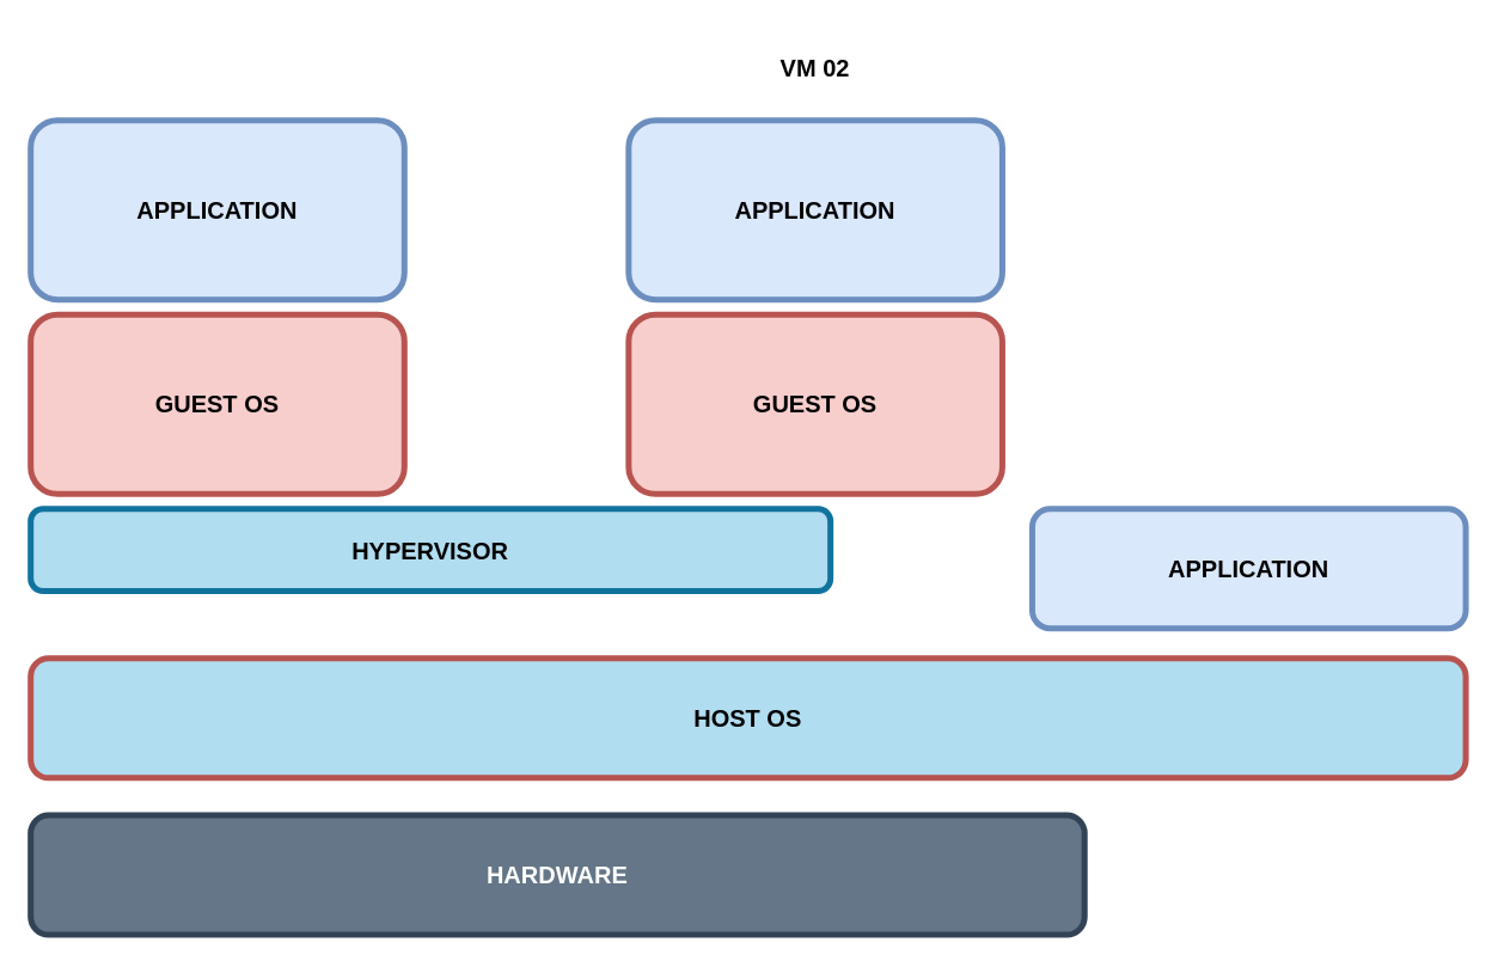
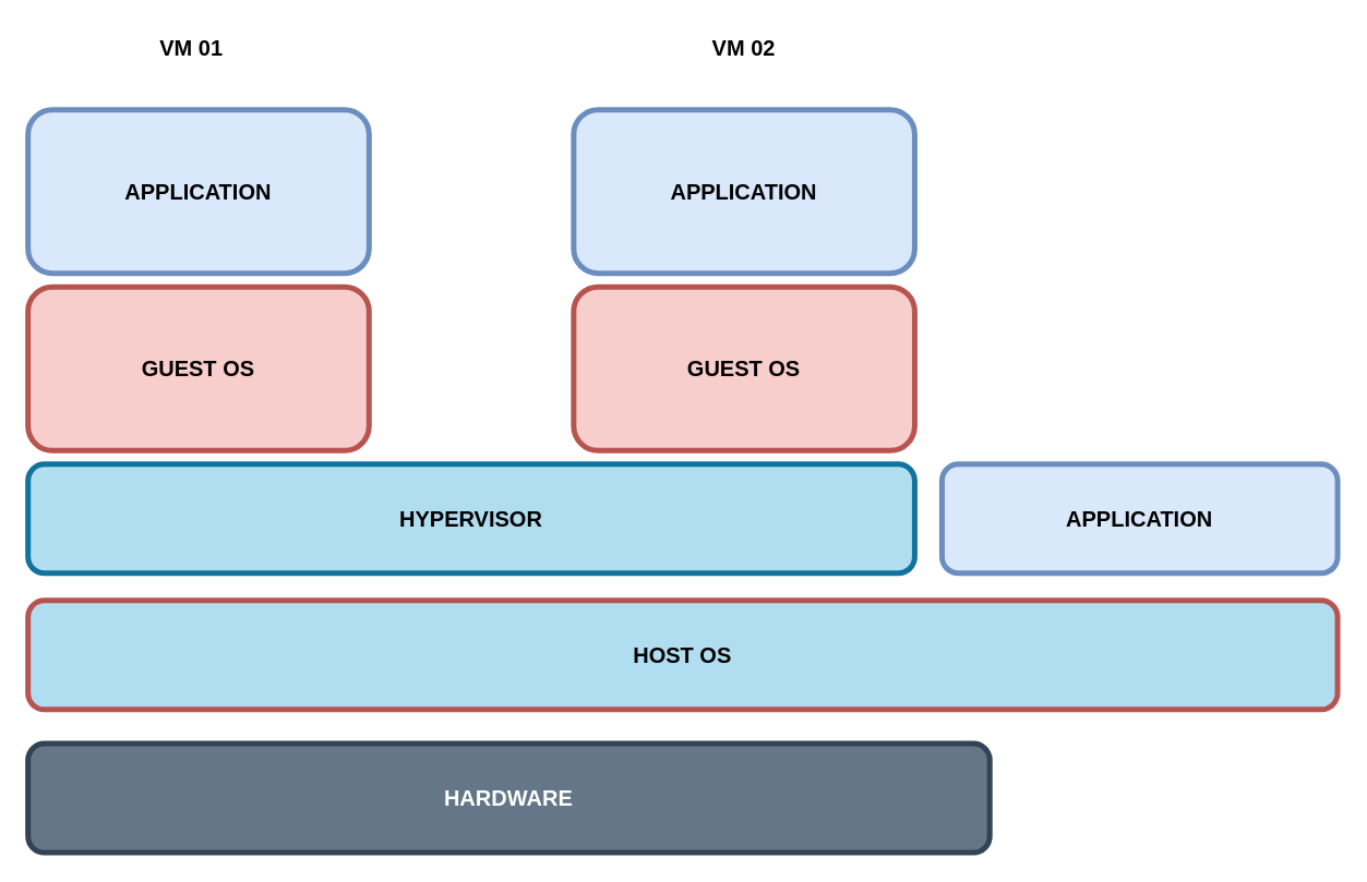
+ <mxCell id="6" value="VM 01" style="text;html=1;strokeColor=none;fillColor=none;align=center;verticalAlign=middle;whiteSpace=wrap;rounded=0;fontSize=16;fontStyle=1" vertex="1" parent="1"><mxGeometry x="110" y="20" width="60" height="30" as="geometry" /></mxCell>
- <mxCell id="7" value="VM 02" style="text;html=1;strokeColor=none;fillColor=none;align=center;verticalAlign=middle;whiteSpace=wrap;rounded=0;fontSize=16;fontStyle=1" vertex="1" parent="1"><mxGeometry x="515" y="30" width="60" height="30" as="geometry" /></mxCell>
+ <mxCell id="7" value="VM 02" style="text;html=1;strokeColor=none;fillColor=none;align=center;verticalAlign=middle;whiteSpace=wrap;rounded=0;fontSize=16;fontStyle=1" vertex="1" parent="1"><mxGeometry x="515" y="20" width="60" height="30" as="geometry" /></mxCell>
- <mxCell id="8" value="HYPERVISOR" style="rounded=1;whiteSpace=wrap;html=1;strokeWidth=4;fillColor=#b1ddf0;strokeColor=#10739e;fontSize=16;fontStyle=1" vertex="1" parent="1"><mxGeometry x="20" y="340" width="535" height="55" as="geometry" /></mxCell>
+ <mxCell id="8" value="HYPERVISOR" style="rounded=1;whiteSpace=wrap;html=1;strokeWidth=4;fillColor=#b1ddf0;strokeColor=#10739e;fontSize=16;fontStyle=1" vertex="1" parent="1"><mxGeometry x="20" y="340" width="650" height="80" as="geometry" /></mxCell>
